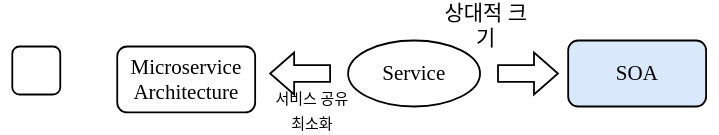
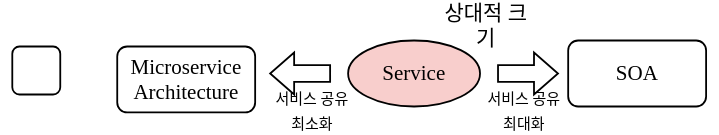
- <mxCell id="3" value="Service" style="ellipse;whiteSpace=wrap;html=1;rounded=1;fontSize=35;strokeWidth=3;fontFamily=빙그레 싸만코체;fontSource=https%3A%2F%2Fcdn.jsdelivr.net%2Fgh%2Fprojectnoonnu%2Fnoonfonts_20-10%401.0%2FBinggraeSamanco-Bold.woff;" vertex="1" parent="1"><mxGeometry x="580" y="60" width="220" height="110" as="geometry" /></mxCell>
+ <mxCell id="3" value="Service" style="ellipse;whiteSpace=wrap;html=1;rounded=1;fontSize=35;strokeWidth=3;fontFamily=빙그레 싸만코체;fontSource=https%3A%2F%2Fcdn.jsdelivr.net%2Fgh%2Fprojectnoonnu%2Fnoonfonts_20-10%401.0%2FBinggraeSamanco-Bold.woff;fillColor=#f8cecc;" vertex="1" parent="1"><mxGeometry x="580" y="60" width="220" height="110" as="geometry" /></mxCell>
- <mxCell id="4" value="SOA" style="rounded=1;whiteSpace=wrap;html=1;strokeWidth=3;fontSize=35;fontFamily=빙그레 싸만코체;fontSource=https%3A%2F%2Fcdn.jsdelivr.net%2Fgh%2Fprojectnoonnu%2Fnoonfonts_20-10%401.0%2FBinggraeSamanco-Bold.woff;fillColor=#dae8fc;" vertex="1" parent="1"><mxGeometry x="947" y="60" width="230" height="110" as="geometry" /></mxCell>
+ <mxCell id="4" value="SOA" style="rounded=1;whiteSpace=wrap;html=1;strokeWidth=3;fontSize=35;fontFamily=빙그레 싸만코체;fontSource=https%3A%2F%2Fcdn.jsdelivr.net%2Fgh%2Fprojectnoonnu%2Fnoonfonts_20-10%401.0%2FBinggraeSamanco-Bold.woff;" vertex="1" parent="1"><mxGeometry x="947" y="60" width="230" height="110" as="geometry" /></mxCell>
+ <mxCell id="9" value="&lt;font style=&quot;font-size: 25px&quot;&gt;서비스 공유 최대화&lt;/font&gt;" style="text;html=1;strokeColor=none;fillColor=none;align=center;verticalAlign=middle;whiteSpace=wrap;rounded=0;fontSize=35;fontFamily=빙그레 싸만코체;fontSource=https%3A%2F%2Fcdn.jsdelivr.net%2Fgh%2Fprojectnoonnu%2Fnoonfonts_20-10%401.0%2FBinggraeSamanco-Bold.woff;" vertex="1" parent="1"><mxGeometry x="800" y="160" width="147" height="30" as="geometry" /></mxCell>
